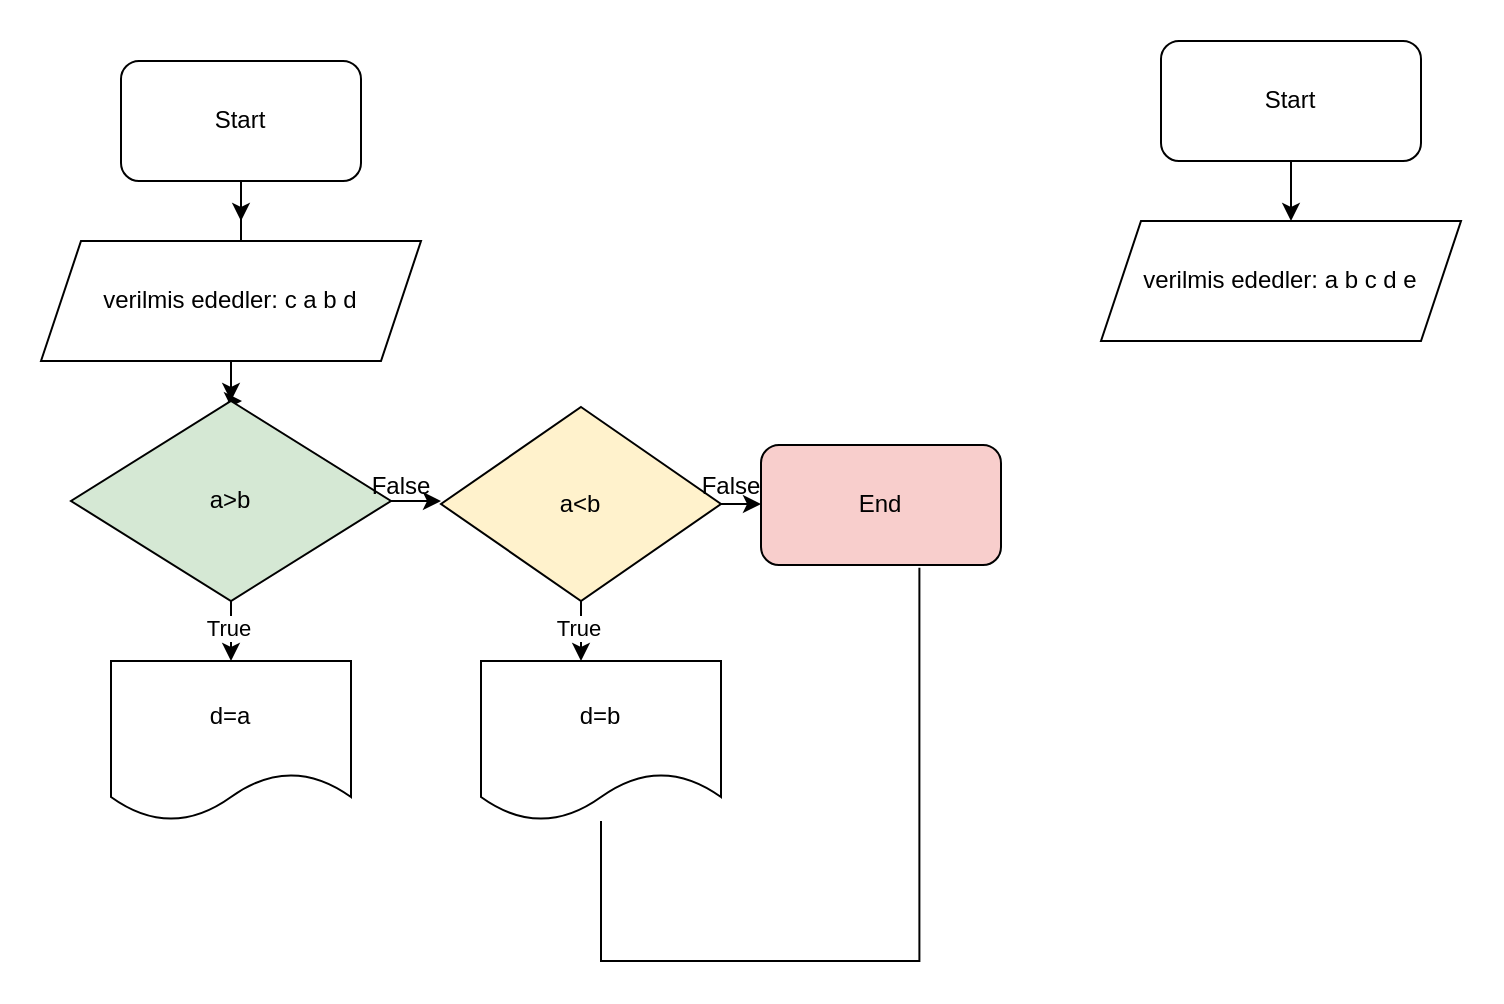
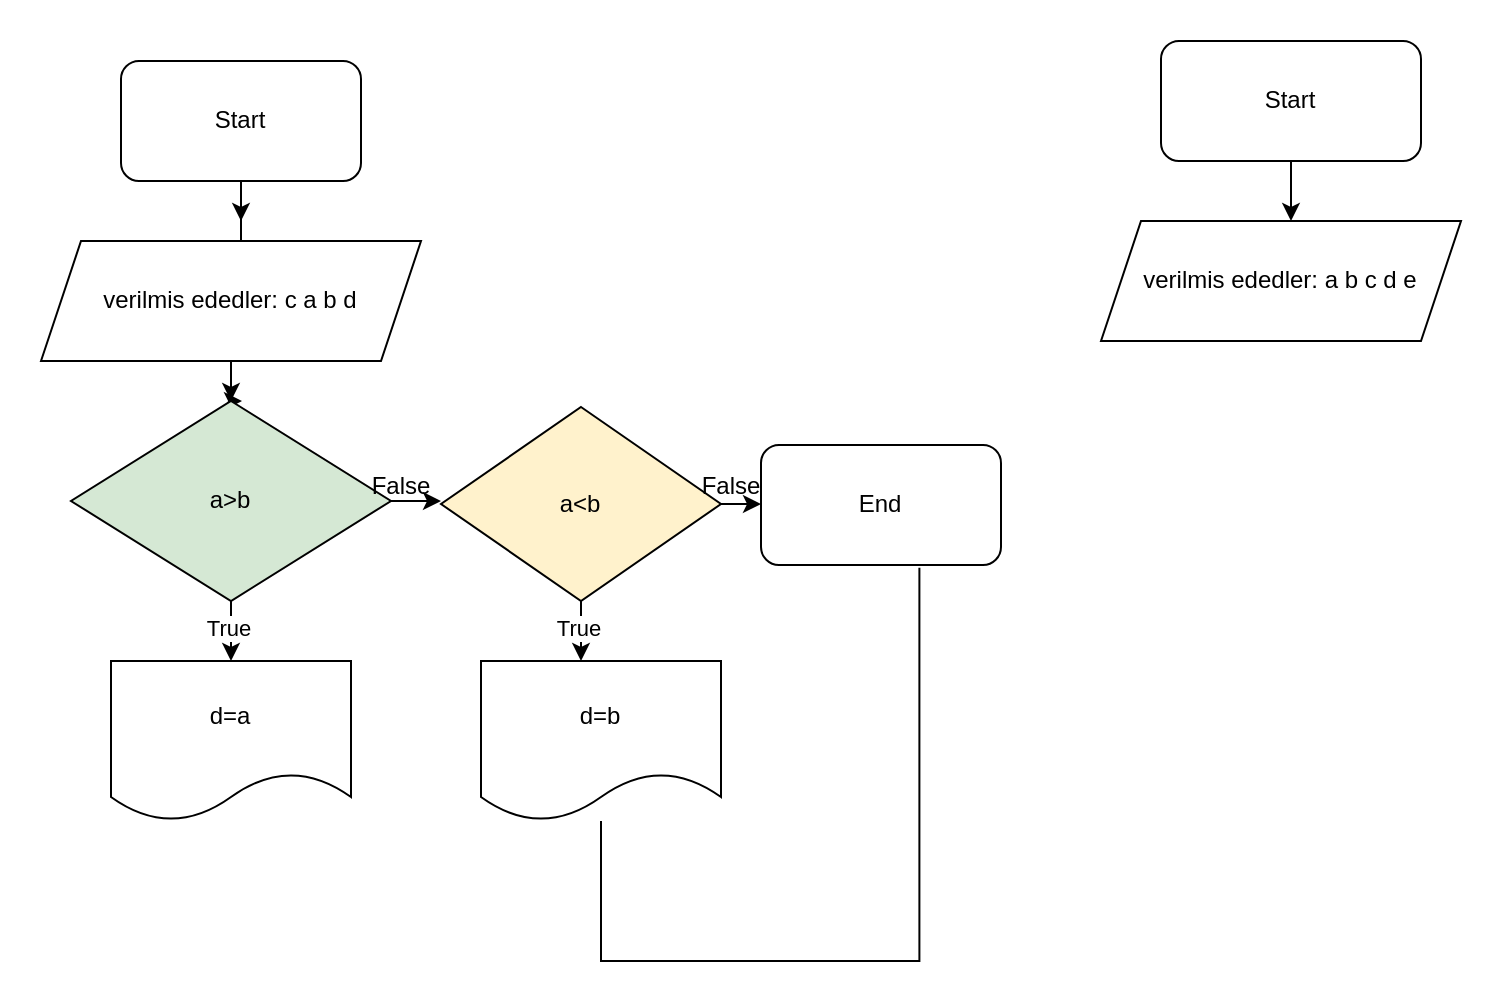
- <mxCell id="18" value="End" style="rounded=1;whiteSpace=wrap;html=1;fillColor=#f8cecc;" vertex="1" parent="1"><mxGeometry x="380" y="222" width="120" height="60" as="geometry" /></mxCell>
+ <mxCell id="18" value="End" style="rounded=1;whiteSpace=wrap;html=1;" vertex="1" parent="1"><mxGeometry x="380" y="222" width="120" height="60" as="geometry" /></mxCell>
